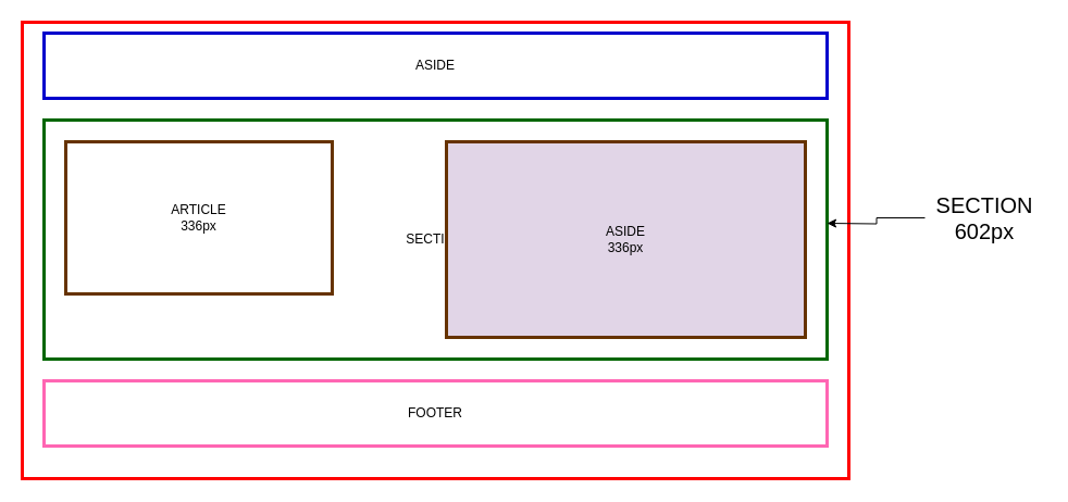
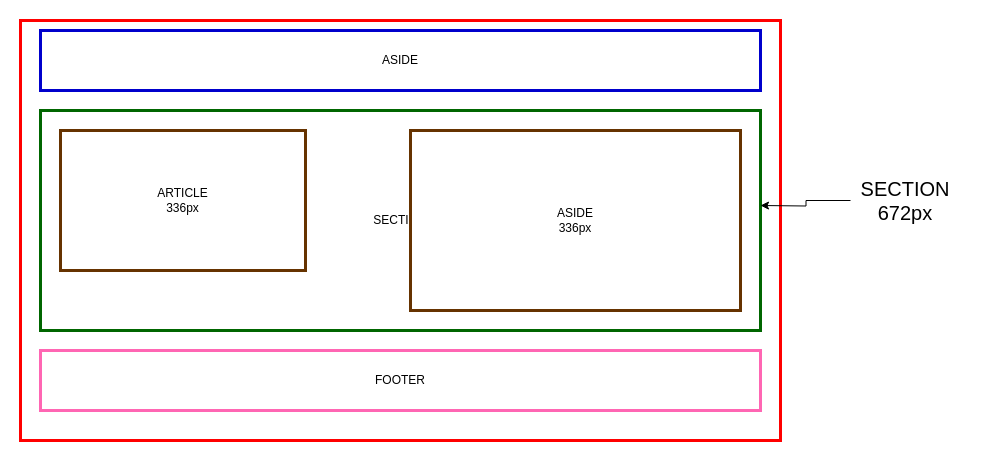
- <mxCell id="8" value="SECTION&lt;br&gt;602px" style="text;html=1;strokeColor=none;fillColor=none;align=center;verticalAlign=middle;whiteSpace=wrap;rounded=0;fontSize=20;" vertex="1" parent="1"><mxGeometry x="850" y="170" width="110" height="60" as="geometry" /></mxCell>
+ <mxCell id="8" value="SECTION&lt;br&gt;672px" style="text;html=1;strokeColor=none;fillColor=none;align=center;verticalAlign=middle;whiteSpace=wrap;rounded=0;fontSize=20;" vertex="1" parent="1"><mxGeometry x="850" y="170" width="110" height="60" as="geometry" /></mxCell>
- <mxCell id="6" value="ASIDE&lt;br&gt;336px" style="rounded=0;whiteSpace=wrap;html=1;strokeColor=#663300;strokeWidth=3;fillColor=#e1d5e7;" vertex="1" parent="1"><mxGeometry x="410" y="130" width="330" height="180" as="geometry" /></mxCell>
+ <mxCell id="6" value="ASIDE&lt;br&gt;336px" style="rounded=0;whiteSpace=wrap;html=1;strokeColor=#663300;strokeWidth=3;" vertex="1" parent="1"><mxGeometry x="410" y="130" width="330" height="180" as="geometry" /></mxCell>
